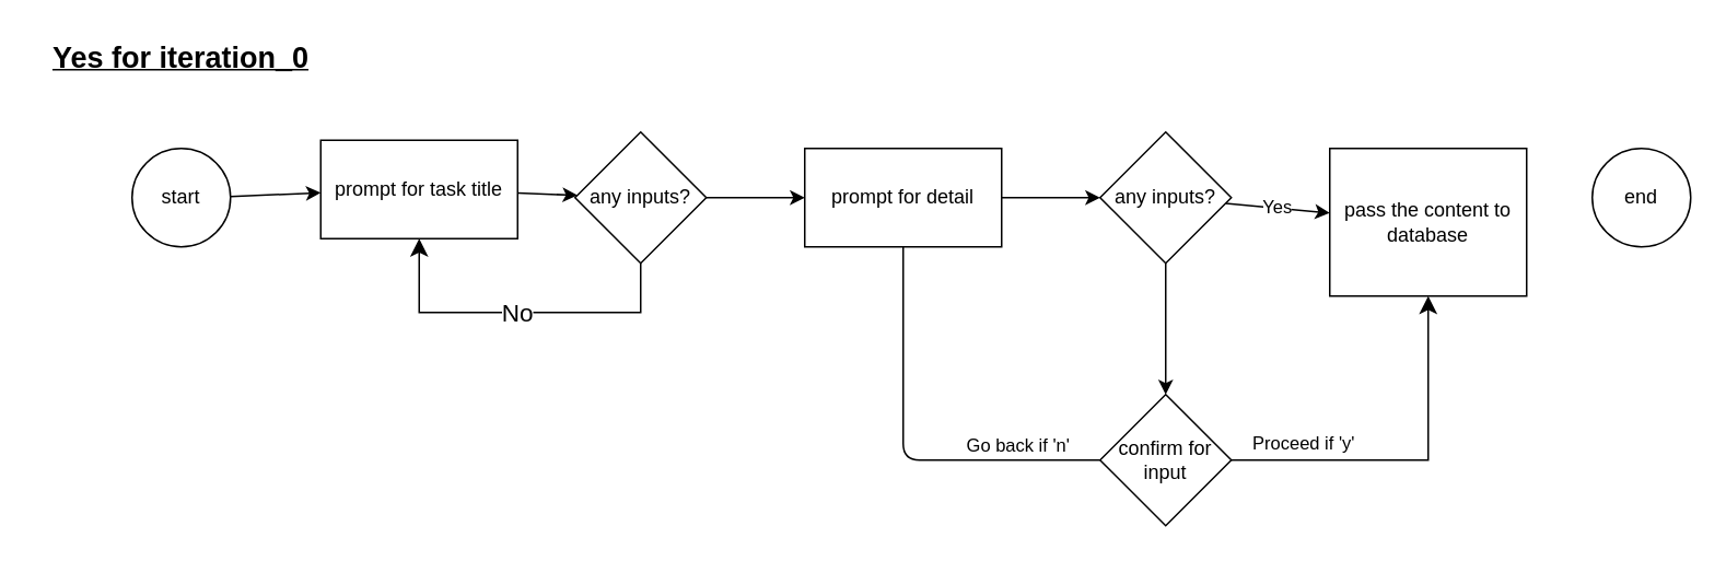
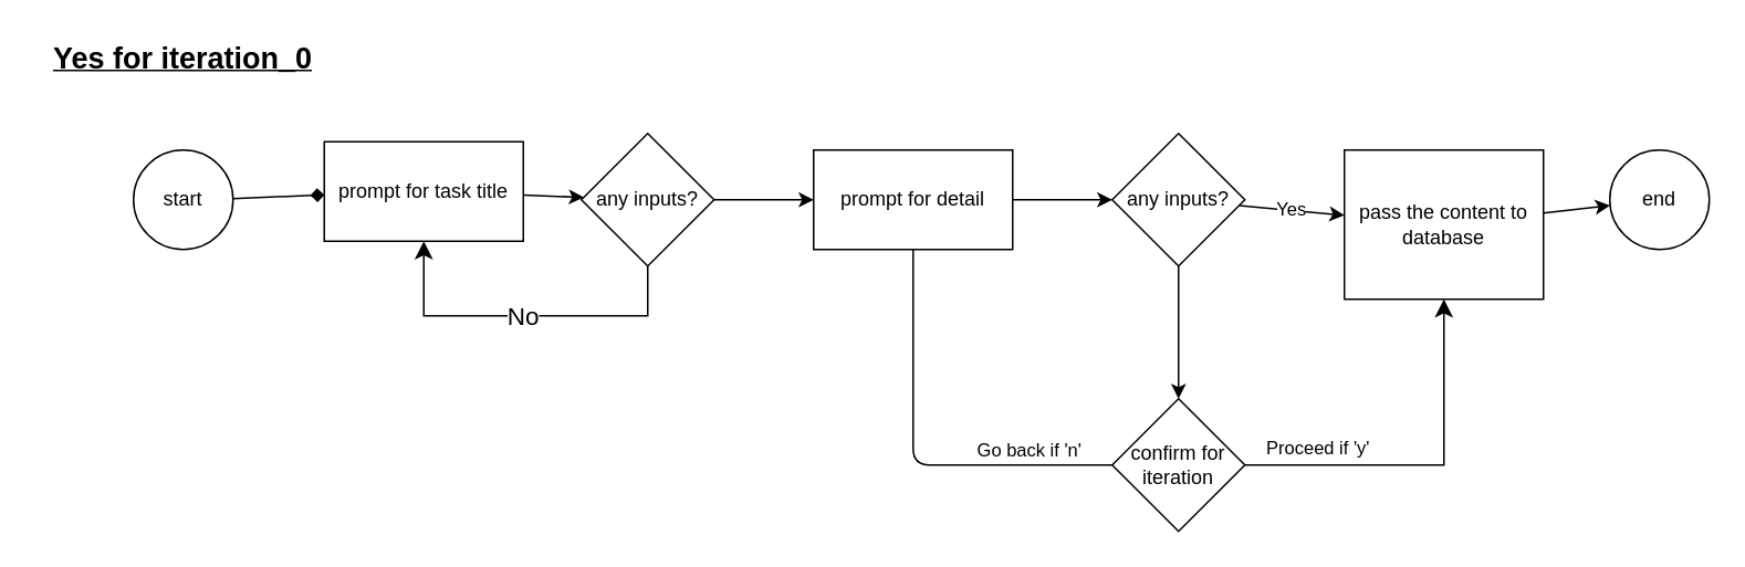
- <mxCell id="17" value="" style="edgeStyle=none;html=1;" edge="1" parent="1" source="18" target="3"><mxGeometry relative="1" as="geometry" /></mxCell>
+ <mxCell id="17" value="" style="edgeStyle=none;html=1;endArrow=diamond;" edge="1" parent="1" source="18" target="3"><mxGeometry relative="1" as="geometry" /></mxCell>
+ <mxCell id="12" value="" style="edgeStyle=none;html=1;" edge="1" parent="1" source="13" target="19"><mxGeometry relative="1" as="geometry" /></mxCell>
- <mxCell id="15" value="confirm for input" style="rhombus;whiteSpace=wrap;html=1;rounded=0;" vertex="1" parent="1"><mxGeometry x="670" y="240" width="80" height="80" as="geometry" /></mxCell>
+ <mxCell id="15" value="confirm for iteration" style="rhombus;whiteSpace=wrap;html=1;rounded=0;" vertex="1" parent="1"><mxGeometry x="670" y="240" width="80" height="80" as="geometry" /></mxCell>
